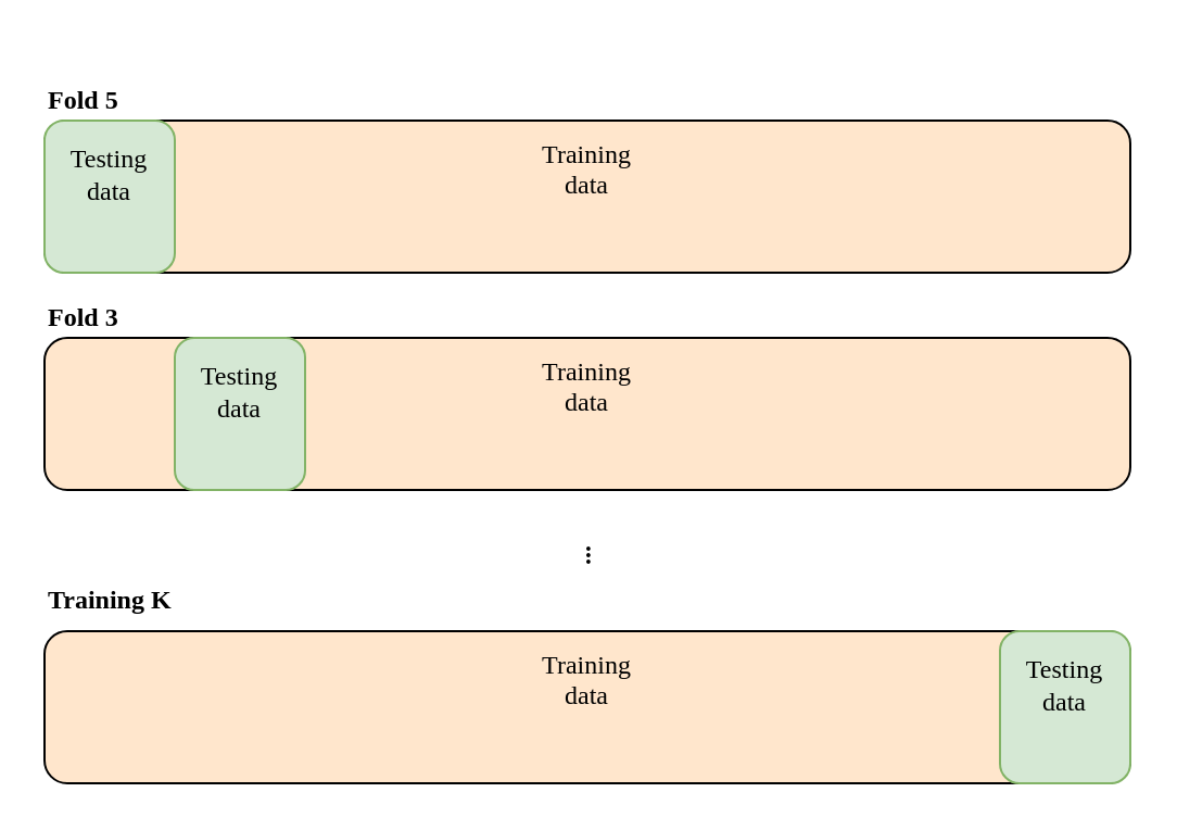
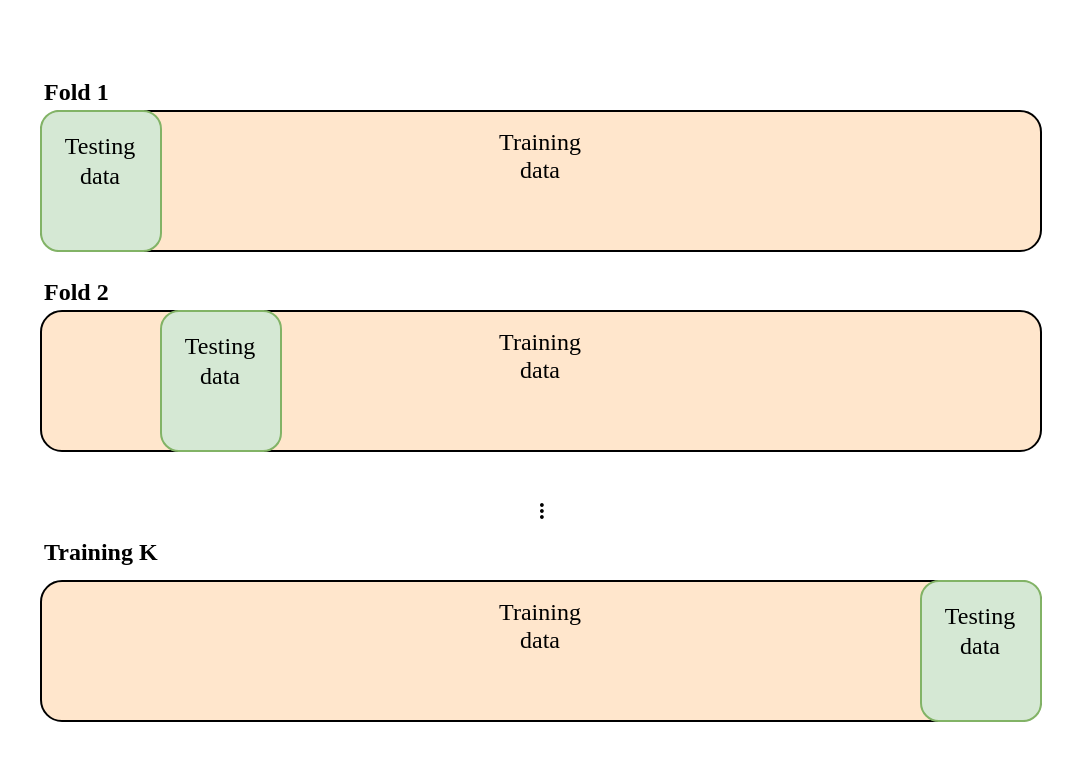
- <mxCell id="14" value="&lt;h4&gt;Fold 5&lt;/h4&gt;" style="text;html=1;resizable=0;points=[];autosize=1;align=left;verticalAlign=top;spacingTop=-4;fontFamily=Verdana;" vertex="1" parent="1"><mxGeometry x="20" y="20" width="60" height="50" as="geometry" /></mxCell>
+ <mxCell id="14" value="&lt;h4&gt;Fold 1&lt;/h4&gt;" style="text;html=1;resizable=0;points=[];autosize=1;align=left;verticalAlign=top;spacingTop=-4;fontFamily=Verdana;" vertex="1" parent="1"><mxGeometry x="20" y="20" width="60" height="50" as="geometry" /></mxCell>
- <mxCell id="15" value="&lt;h4&gt;Fold 3&lt;/h4&gt;" style="text;html=1;resizable=0;points=[];autosize=1;align=left;verticalAlign=top;spacingTop=-4;fontFamily=Verdana;" vertex="1" parent="1"><mxGeometry x="20" y="120" width="60" height="50" as="geometry" /></mxCell>
+ <mxCell id="15" value="&lt;h4&gt;Fold 2&lt;/h4&gt;" style="text;html=1;resizable=0;points=[];autosize=1;align=left;verticalAlign=top;spacingTop=-4;fontFamily=Verdana;" vertex="1" parent="1"><mxGeometry x="20" y="120" width="60" height="50" as="geometry" /></mxCell>
